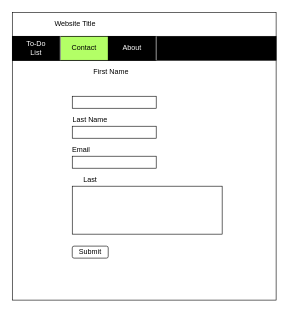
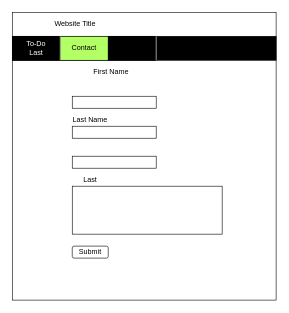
- <mxCell id="8" value="&lt;font color=&quot;#ffffff&quot;&gt;To-Do List&lt;/font&gt;" style="text;html=1;strokeColor=none;fillColor=none;align=center;verticalAlign=middle;whiteSpace=wrap;rounded=0;" vertex="1" parent="1"><mxGeometry x="40" y="70" width="40" height="20" as="geometry" /></mxCell>
+ <mxCell id="8" value="&lt;font color=&quot;#ffffff&quot;&gt;To-Do Last&lt;/font&gt;" style="text;html=1;strokeColor=none;fillColor=none;align=center;verticalAlign=middle;whiteSpace=wrap;rounded=0;" vertex="1" parent="1"><mxGeometry x="40" y="70" width="40" height="20" as="geometry" /></mxCell>
- <mxCell id="9" value="&lt;font color=&quot;#ffffff&quot;&gt;About&lt;/font&gt;" style="text;html=1;strokeColor=none;fillColor=none;align=center;verticalAlign=middle;whiteSpace=wrap;rounded=0;" vertex="1" parent="1"><mxGeometry x="200" y="70" width="40" height="20" as="geometry" /></mxCell>
- <mxCell id="15" value="Email" style="text;html=1;strokeColor=none;fillColor=none;align=center;verticalAlign=middle;whiteSpace=wrap;rounded=0;" vertex="1" parent="1"><mxGeometry x="110" y="240" width="50" height="20" as="geometry" /></mxCell>
